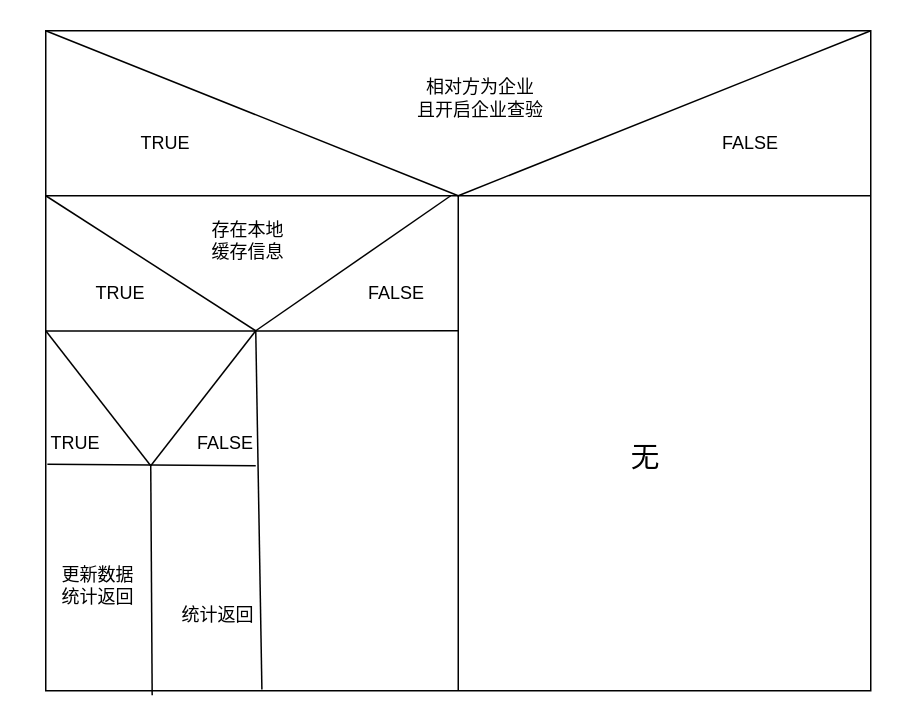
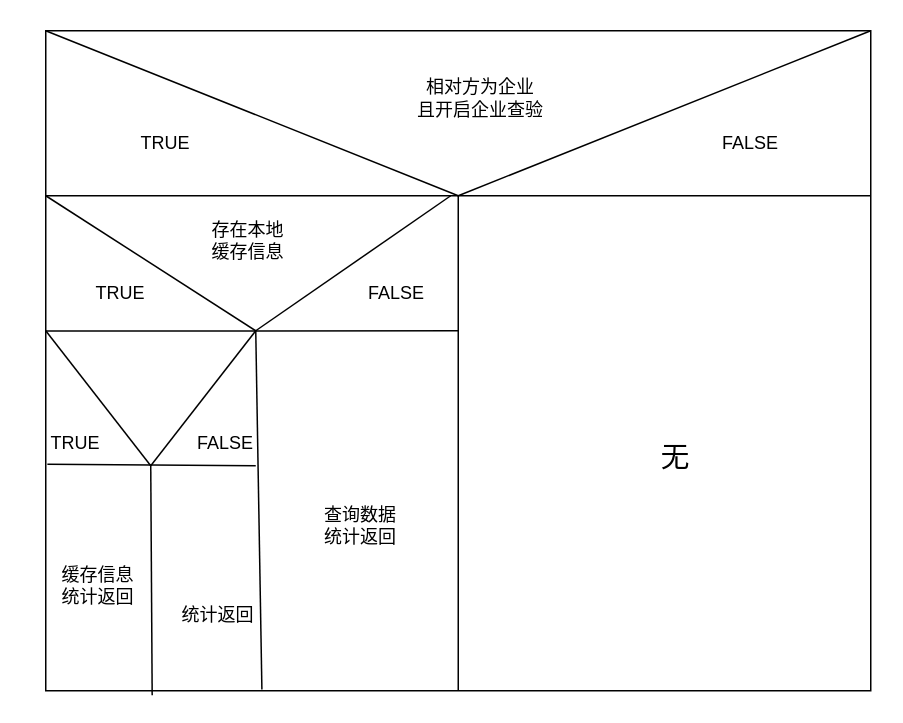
- <mxCell id="26" value="&lt;font style=&quot;font-size: 19px&quot;&gt;无&lt;/font&gt;" style="text;html=1;strokeColor=none;fillColor=none;align=center;verticalAlign=middle;whiteSpace=wrap;rounded=0;" vertex="1" parent="1"><mxGeometry x="340" y="240" width="180" height="130" as="geometry" /></mxCell>
+ <mxCell id="26" value="&lt;font style=&quot;font-size: 19px&quot;&gt;无&lt;/font&gt;" style="text;html=1;strokeColor=none;fillColor=none;align=center;verticalAlign=middle;whiteSpace=wrap;rounded=0;" vertex="1" parent="1"><mxGeometry x="360" y="240" width="180" height="130" as="geometry" /></mxCell>
+ <mxCell id="25" value="查询数据&lt;br&gt;统计返回" style="text;html=1;strokeColor=none;fillColor=none;align=center;verticalAlign=middle;whiteSpace=wrap;rounded=0;" vertex="1" parent="1"><mxGeometry x="190" y="290" width="100" height="120" as="geometry" /></mxCell>
- <mxCell id="23" value="更新数据&lt;br&gt;统计返回" style="text;html=1;strokeColor=none;fillColor=none;align=center;verticalAlign=middle;whiteSpace=wrap;rounded=0;" vertex="1" parent="1"><mxGeometry x="30" y="350" width="70" height="80" as="geometry" /></mxCell>
+ <mxCell id="23" value="缓存信息&lt;br&gt;统计返回" style="text;html=1;strokeColor=none;fillColor=none;align=center;verticalAlign=middle;whiteSpace=wrap;rounded=0;" vertex="1" parent="1"><mxGeometry x="30" y="350" width="70" height="80" as="geometry" /></mxCell>
